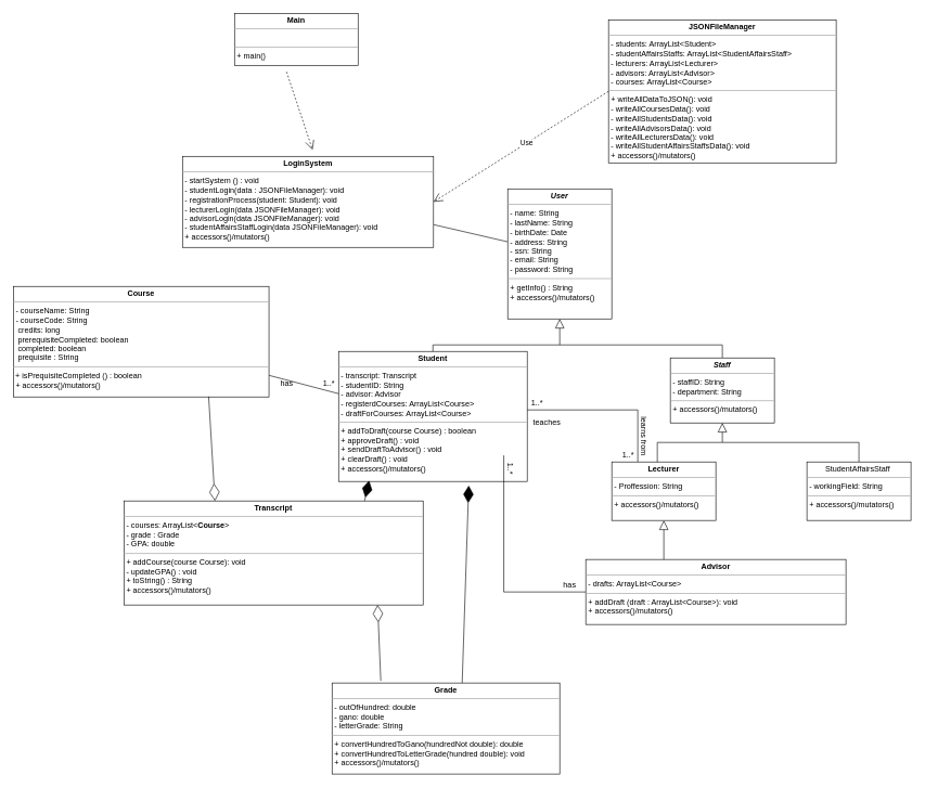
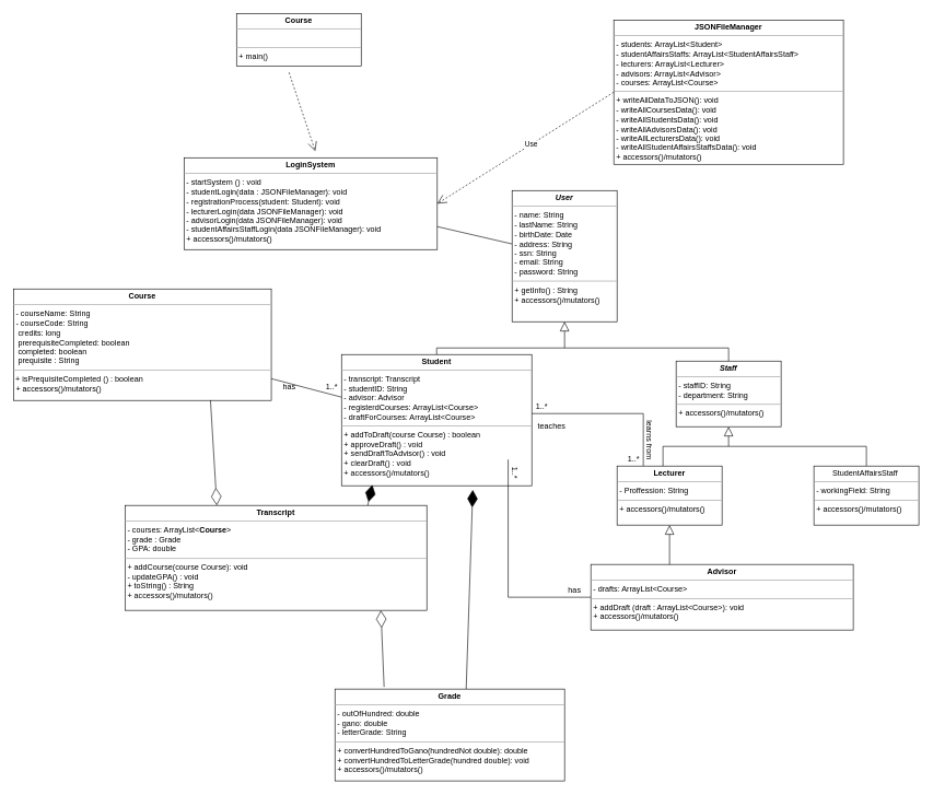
- <mxCell id="19" value="&lt;p style=&quot;margin:0px;margin-top:4px;text-align:center;&quot;&gt;&lt;b&gt;Main&lt;/b&gt;&lt;/p&gt;&lt;hr size=&quot;1&quot;&gt;&lt;p style=&quot;margin:0px;margin-left:4px;&quot;&gt;&lt;br&gt;&lt;/p&gt;&lt;hr size=&quot;1&quot;&gt;&lt;p style=&quot;margin:0px;margin-left:4px;&quot;&gt;+ main()&lt;/p&gt;" style="verticalAlign=top;align=left;overflow=fill;fontSize=12;fontFamily=Helvetica;html=1;whiteSpace=wrap;" parent="1" vertex="1"><mxGeometry x="360" y="20" width="190" height="80" as="geometry" /></mxCell>
+ <mxCell id="19" value="&lt;p style=&quot;margin:0px;margin-top:4px;text-align:center;&quot;&gt;&lt;b&gt;Course&lt;/b&gt;&lt;/p&gt;&lt;hr size=&quot;1&quot;&gt;&lt;p style=&quot;margin:0px;margin-left:4px;&quot;&gt;&lt;br&gt;&lt;/p&gt;&lt;hr size=&quot;1&quot;&gt;&lt;p style=&quot;margin:0px;margin-left:4px;&quot;&gt;+ main()&lt;/p&gt;" style="verticalAlign=top;align=left;overflow=fill;fontSize=12;fontFamily=Helvetica;html=1;whiteSpace=wrap;" parent="1" vertex="1"><mxGeometry x="360" y="20" width="190" height="80" as="geometry" /></mxCell>
